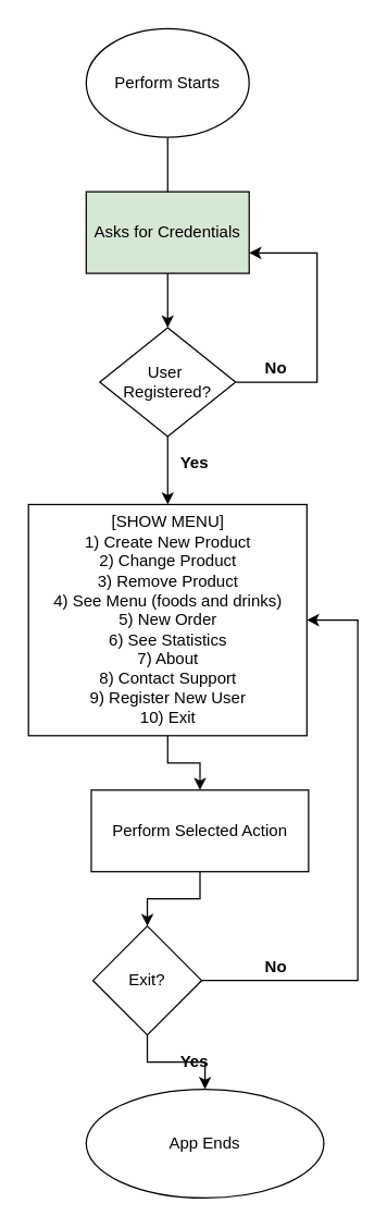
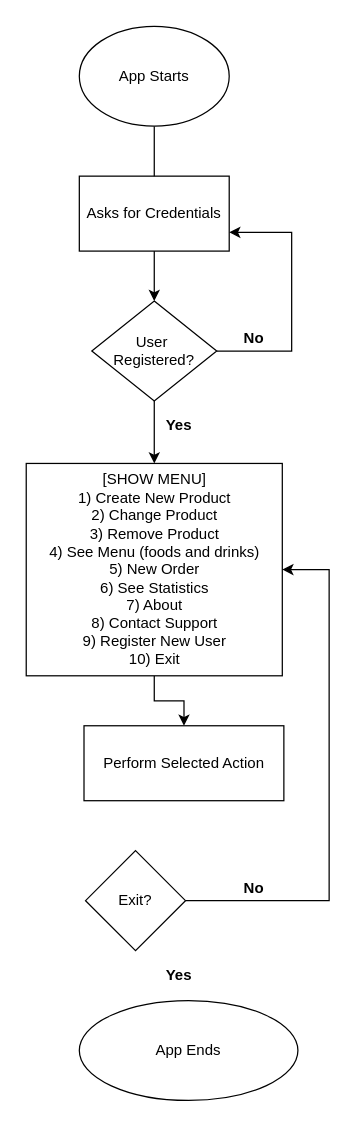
- <mxCell id="5" value="Perform Starts" style="ellipse;whiteSpace=wrap;html=1;" parent="1" vertex="1"><mxGeometry x="63" y="20" width="120" height="80" as="geometry" /></mxCell>
+ <mxCell id="5" value="App Starts" style="ellipse;whiteSpace=wrap;html=1;" parent="1" vertex="1"><mxGeometry x="63" y="20" width="120" height="80" as="geometry" /></mxCell>
- <mxCell id="3" value="Asks for Credentials" style="rounded=0;whiteSpace=wrap;html=1;fillColor=#d5e8d4;" parent="1" vertex="1"><mxGeometry x="63" y="140" width="120" height="60" as="geometry" /></mxCell>
+ <mxCell id="3" value="Asks for Credentials" style="rounded=0;whiteSpace=wrap;html=1;" parent="1" vertex="1"><mxGeometry x="63" y="140" width="120" height="60" as="geometry" /></mxCell>
- <mxCell id="13" style="edgeStyle=orthogonalEdgeStyle;rounded=0;orthogonalLoop=1;jettySize=auto;html=1;" parent="1" source="14" target="17" edge="1"><mxGeometry relative="1" as="geometry" /></mxCell>
- <mxCell id="15" style="edgeStyle=orthogonalEdgeStyle;rounded=0;orthogonalLoop=1;jettySize=auto;html=1;" parent="1" source="17" target="18" edge="1"><mxGeometry relative="1" as="geometry" /></mxCell>
